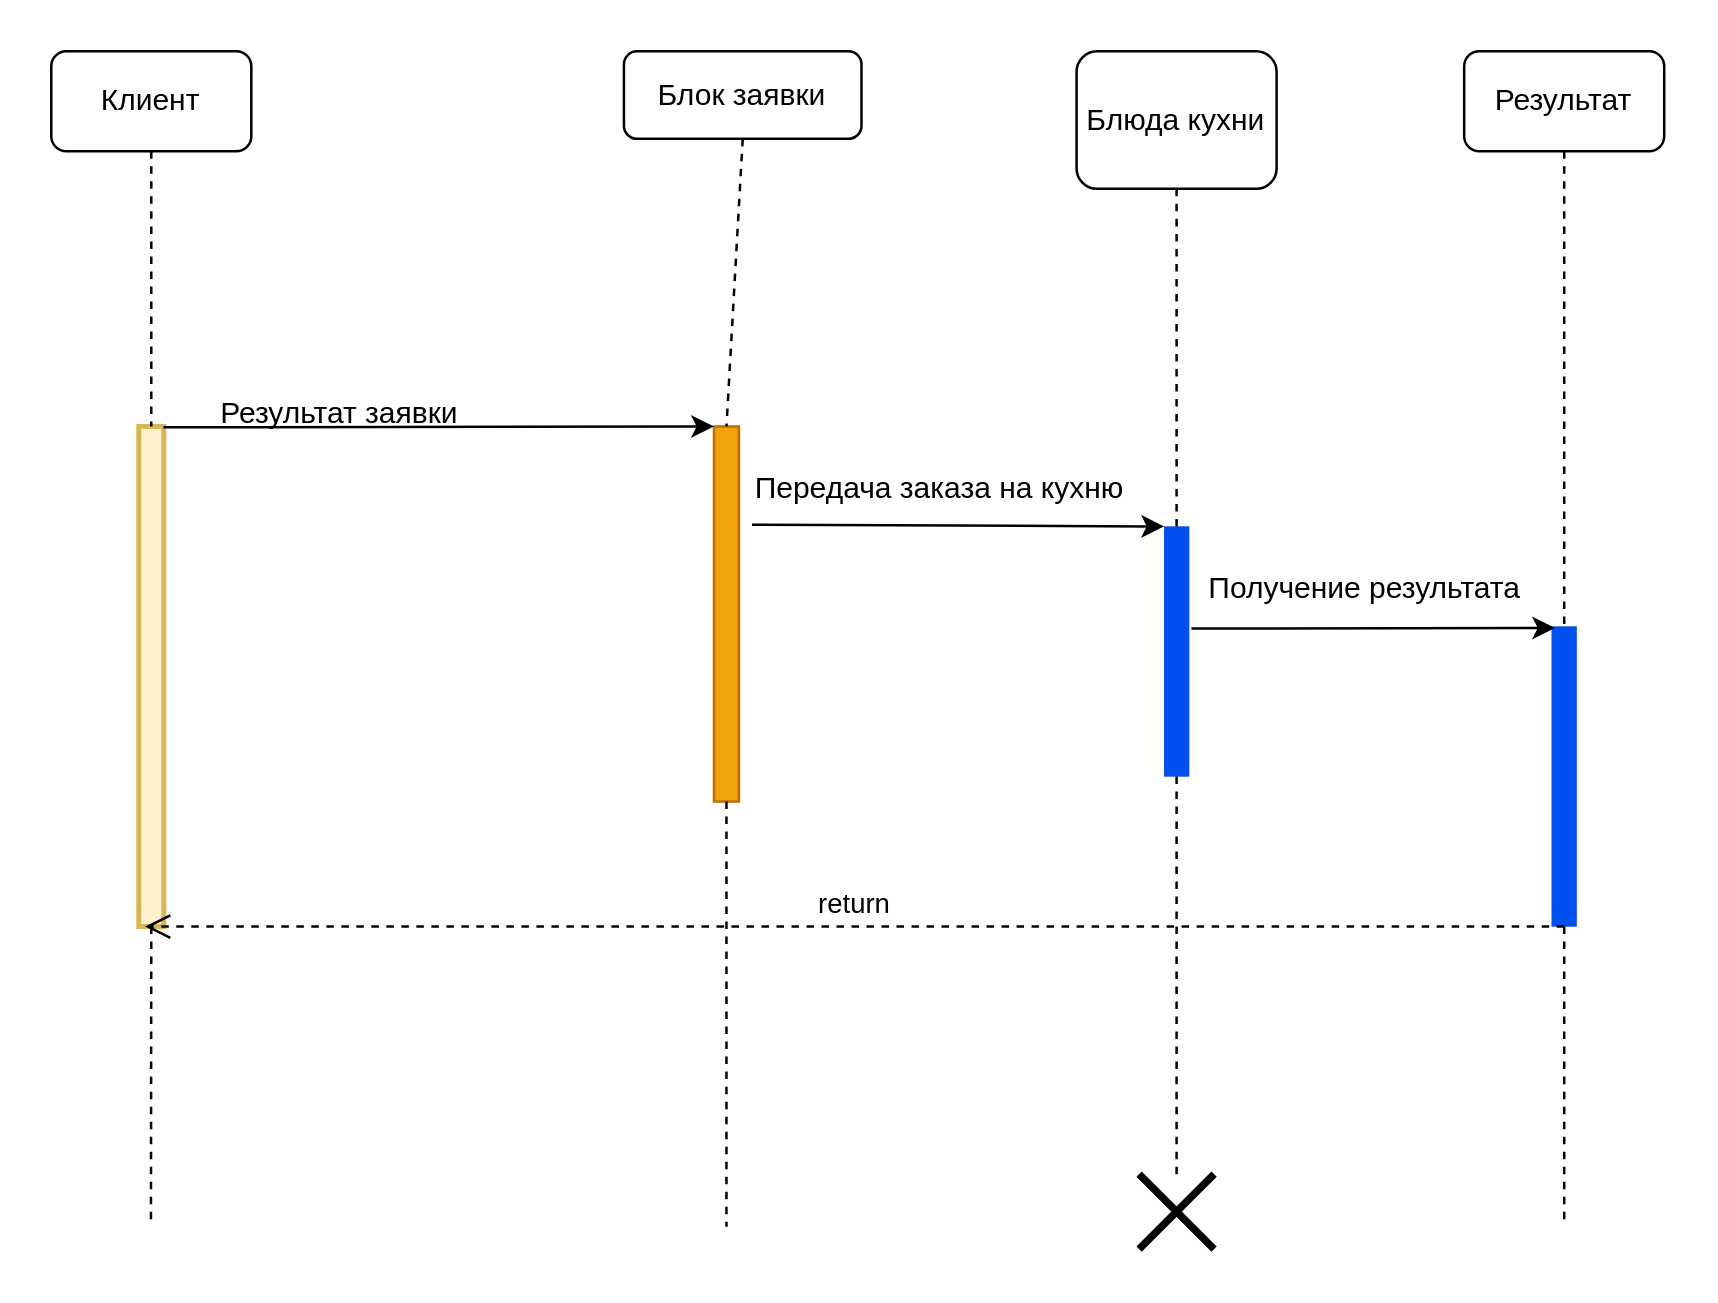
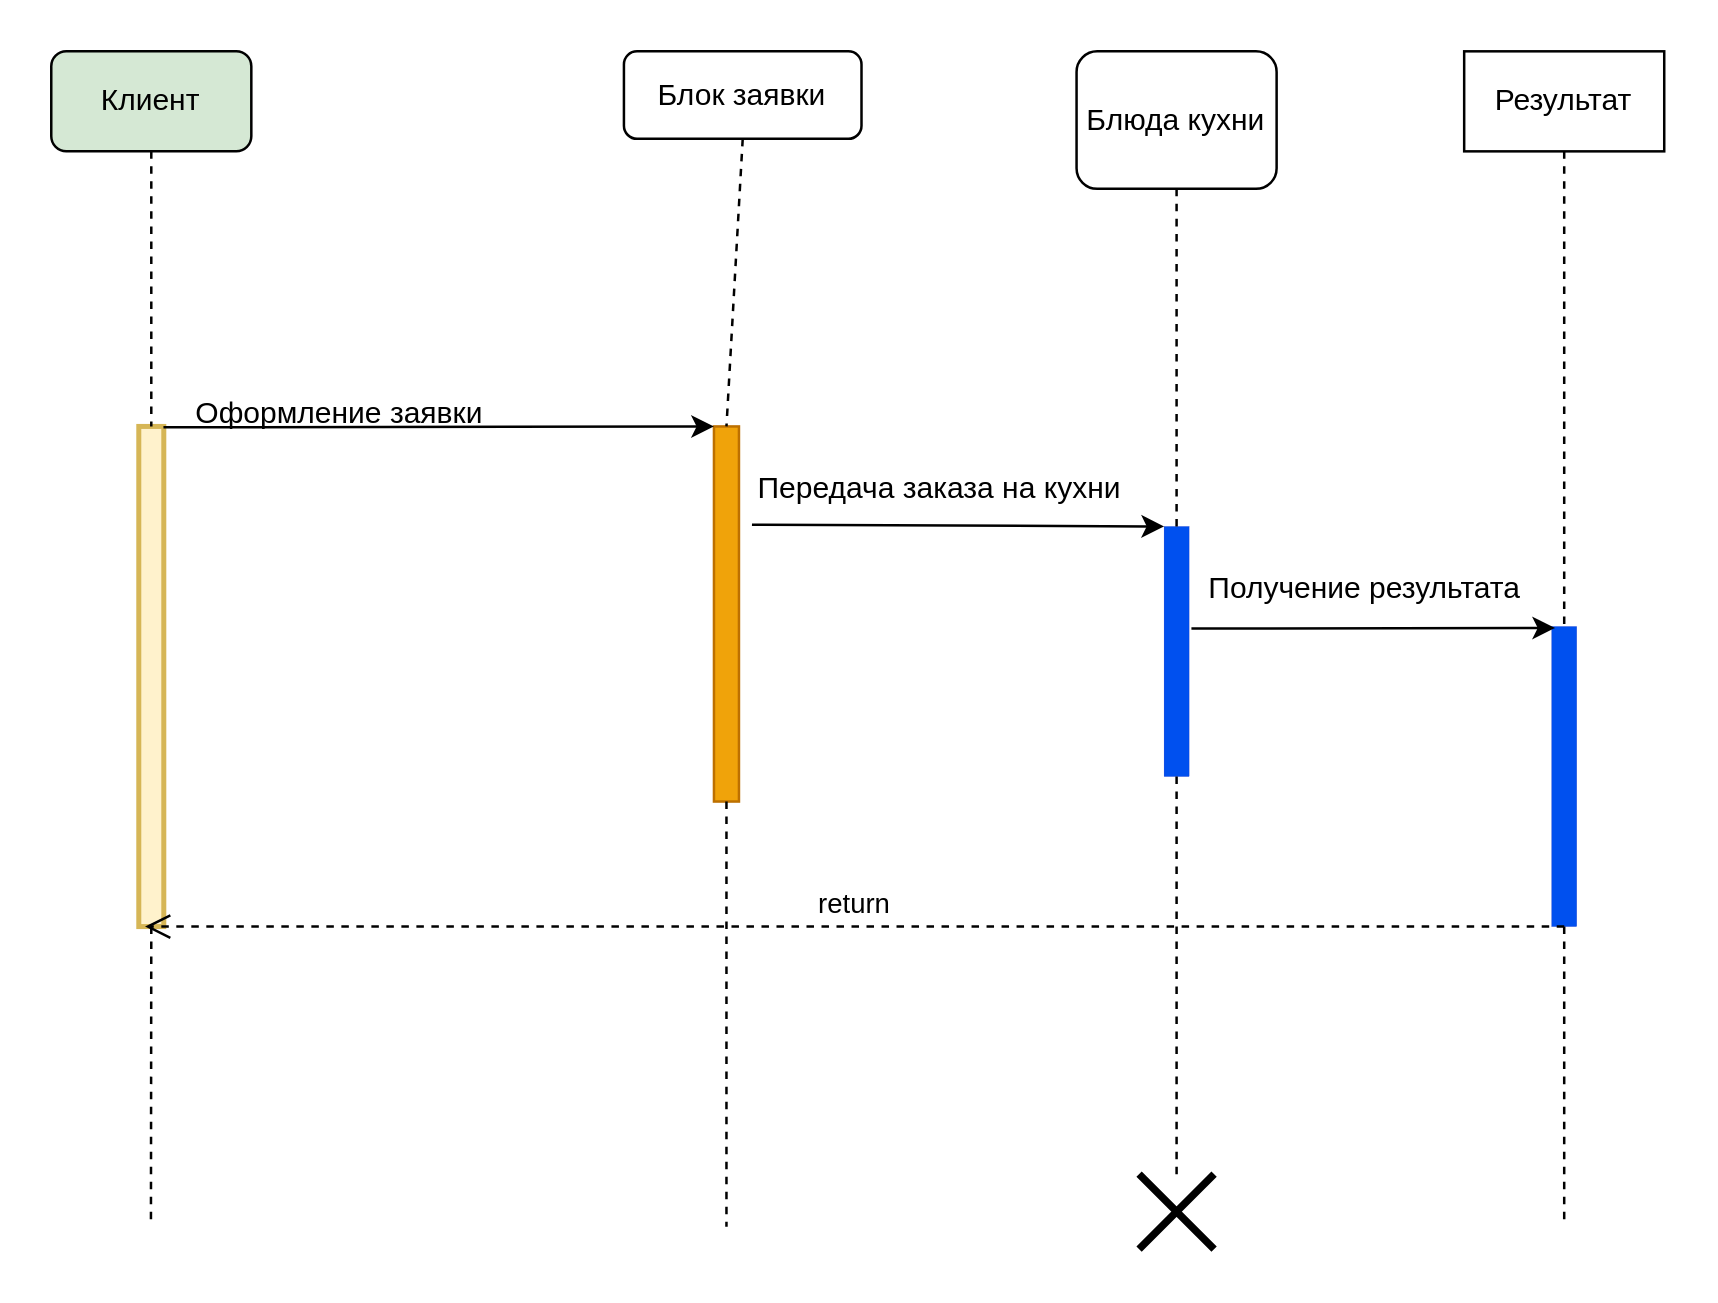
- <mxCell id="16" value="Клиент" style="rounded=1;whiteSpace=wrap;html=1;strokeWidth=1;" parent="1" vertex="1"><mxGeometry x="20" y="20" width="80" height="40" as="geometry" /></mxCell>
+ <mxCell id="16" value="Клиент" style="rounded=1;whiteSpace=wrap;html=1;strokeWidth=1;fillColor=#d5e8d4;" parent="1" vertex="1"><mxGeometry x="20" y="20" width="80" height="40" as="geometry" /></mxCell>
- <mxCell id="11" value="Результат" style="rounded=1;whiteSpace=wrap;html=1;strokeWidth=1;" parent="1" vertex="1"><mxGeometry x="585" y="20" width="80" height="40" as="geometry" /></mxCell>
+ <mxCell id="11" value="Результат" style="whiteSpace=wrap;html=1;strokeWidth=1;rounded=0;" parent="1" vertex="1"><mxGeometry x="585" y="20" width="80" height="40" as="geometry" /></mxCell>
- <mxCell id="7" value="Результат заявки" style="text;html=1;align=center;verticalAlign=middle;resizable=0;points=[];autosize=1;strokeColor=none;fillColor=none;" parent="1" vertex="1"><mxGeometry x="65" y="150" width="140" height="30" as="geometry" /></mxCell>
+ <mxCell id="7" value="Оформление заявки" style="text;html=1;align=center;verticalAlign=middle;resizable=0;points=[];autosize=1;strokeColor=none;fillColor=none;" parent="1" vertex="1"><mxGeometry x="65" y="150" width="140" height="30" as="geometry" /></mxCell>
- <mxCell id="9" value="Передача заказа на кухню" style="text;html=1;align=center;verticalAlign=middle;resizable=0;points=[];autosize=1;strokeColor=none;fillColor=none;" parent="1" vertex="1"><mxGeometry x="290" y="180" width="170" height="30" as="geometry" /></mxCell>
+ <mxCell id="9" value="Передача заказа на кухни" style="text;html=1;align=center;verticalAlign=middle;resizable=0;points=[];autosize=1;strokeColor=none;fillColor=none;" parent="1" vertex="1"><mxGeometry x="290" y="180" width="170" height="30" as="geometry" /></mxCell>
